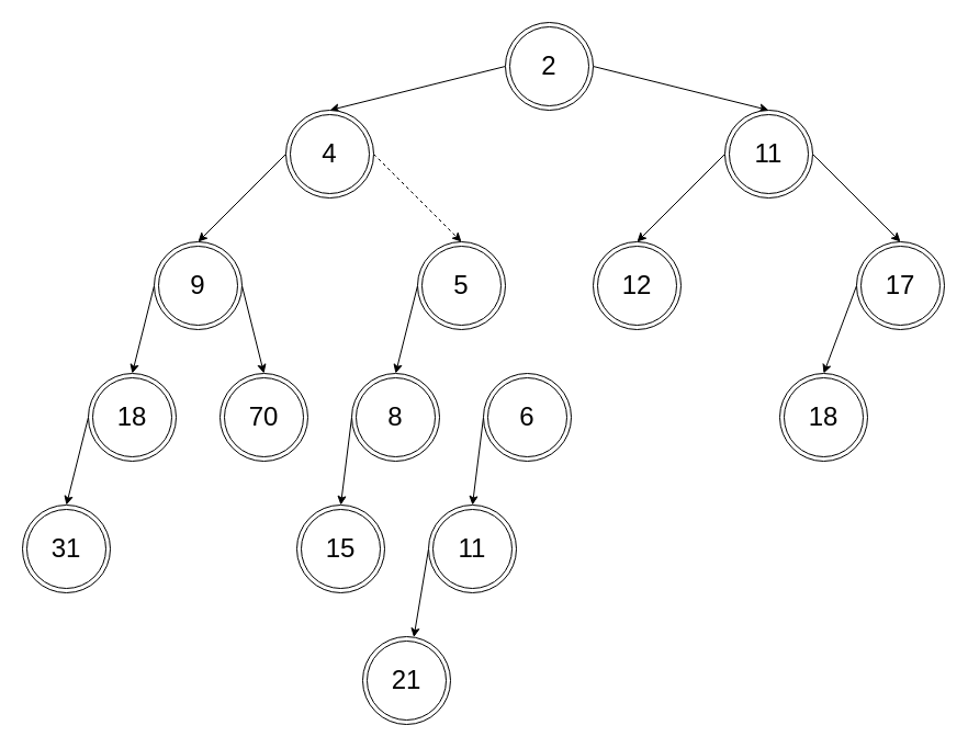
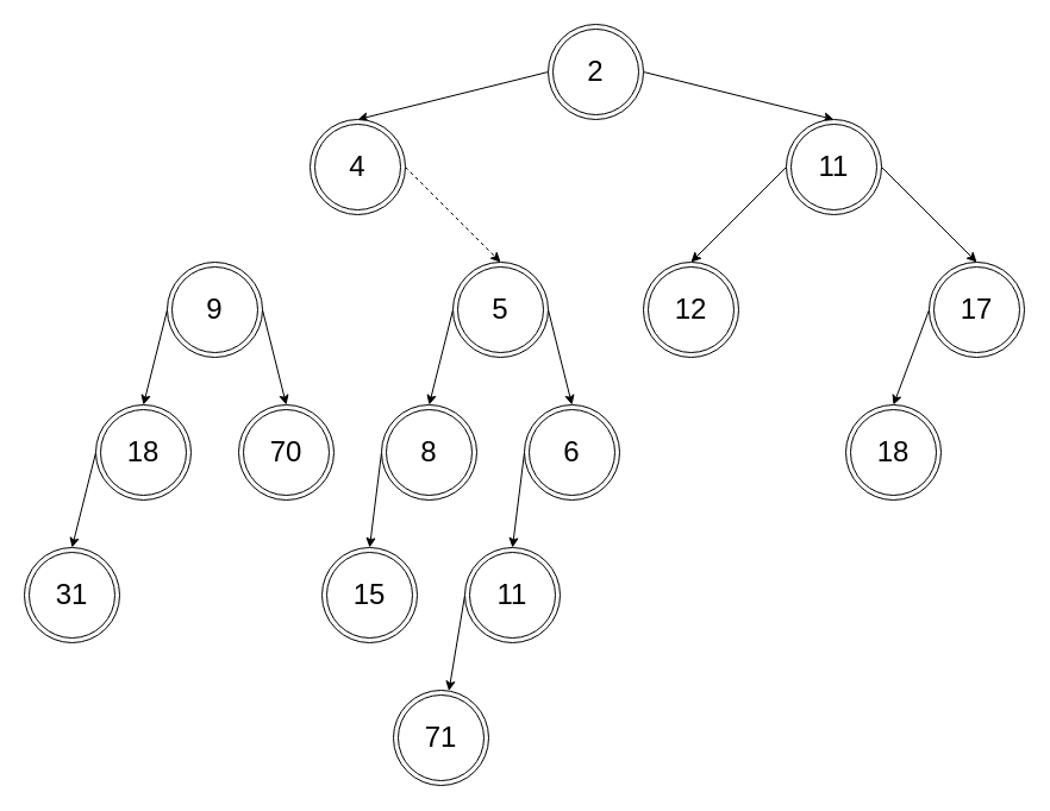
- <mxCell id="8" style="edgeStyle=none;html=1;exitX=0;exitY=0.5;exitDx=0;exitDy=0;entryX=0.5;entryY=0;entryDx=0;entryDy=0;" edge="1" parent="1" source="10" target="16"><mxGeometry relative="1" as="geometry" /></mxCell>
+ <mxCell id="12" style="edgeStyle=none;html=1;exitX=1;exitY=0.5;exitDx=0;exitDy=0;entryX=0.5;entryY=0;entryDx=0;entryDy=0;" edge="1" parent="1" source="13" target="26"><mxGeometry relative="1" as="geometry" /></mxCell>
- <mxCell id="32" value="&lt;font style=&quot;font-size: 24px;&quot;&gt;21&lt;/font&gt;" style="ellipse;shape=doubleEllipse;whiteSpace=wrap;html=1;aspect=fixed;" vertex="1" parent="1"><mxGeometry x="330" y="580" width="80" height="80" as="geometry" /></mxCell>
+ <mxCell id="32" value="&lt;font style=&quot;font-size: 24px;&quot;&gt;71&lt;/font&gt;" style="ellipse;shape=doubleEllipse;whiteSpace=wrap;html=1;aspect=fixed;" vertex="1" parent="1"><mxGeometry x="330" y="580" width="80" height="80" as="geometry" /></mxCell>
